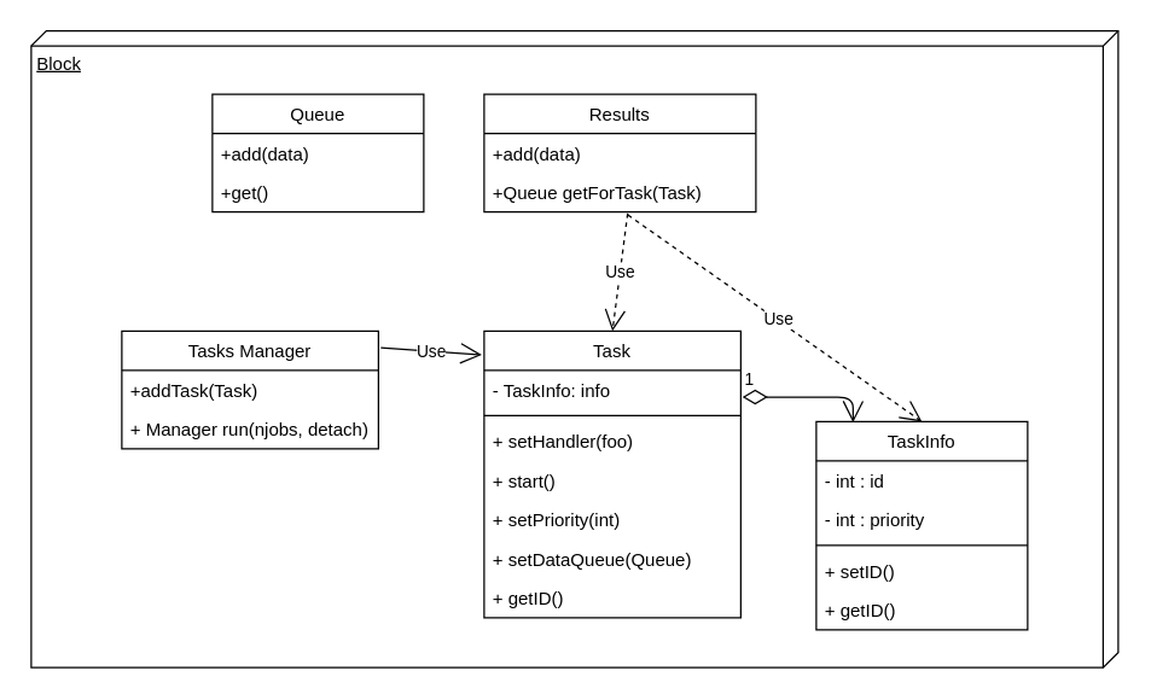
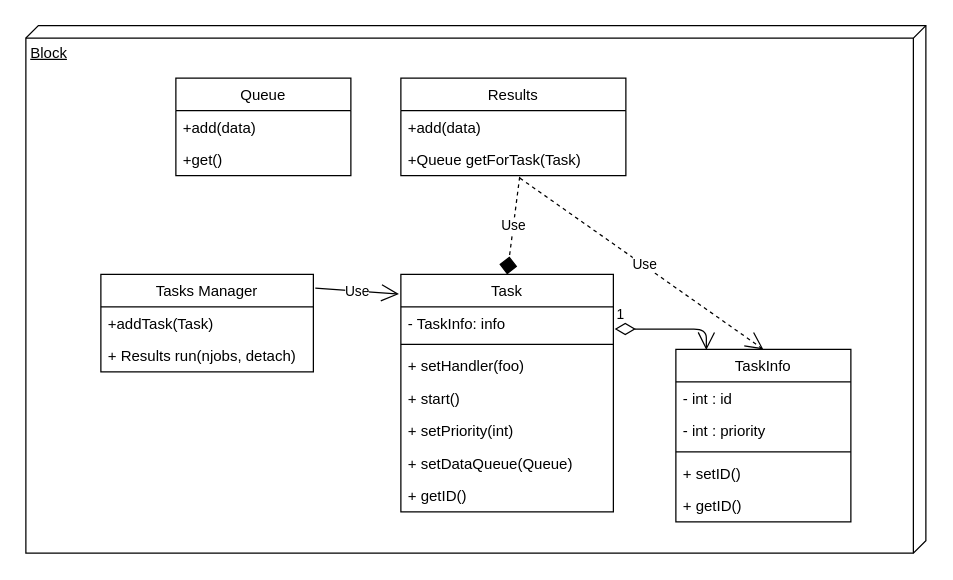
- <mxCell id="27" value="Use" style="endArrow=open;endSize=12;dashed=1;html=1;entryX=0.5;entryY=0;entryDx=0;entryDy=0;exitX=0.528;exitY=1.038;exitDx=0;exitDy=0;exitPerimeter=0;" edge="1" parent="1" source="19" target="3"><mxGeometry width="160" relative="1" as="geometry"><mxPoint x="411.857" y="228.714" as="sourcePoint" /><mxPoint x="223.857" y="151" as="targetPoint" /></mxGeometry></mxCell>
+ <mxCell id="27" value="Use" style="endArrow=diamond;endSize=12;dashed=1;html=1;entryX=0.5;entryY=0;entryDx=0;entryDy=0;exitX=0.528;exitY=1.038;exitDx=0;exitDy=0;exitPerimeter=0;" edge="1" parent="1" source="19" target="3"><mxGeometry width="160" relative="1" as="geometry"><mxPoint x="411.857" y="228.714" as="sourcePoint" /><mxPoint x="223.857" y="151" as="targetPoint" /></mxGeometry></mxCell>
- <mxCell id="13" value="+ Manager run(njobs, detach)&#10;" style="text;strokeColor=none;fillColor=none;align=left;verticalAlign=top;spacingLeft=4;spacingRight=4;overflow=hidden;rotatable=0;points=[[0,0.5],[1,0.5]];portConstraint=eastwest;" vertex="1" parent="11"><mxGeometry y="52" width="170" height="26" as="geometry" /></mxCell>
+ <mxCell id="13" value="+ Results run(njobs, detach)&#10;" style="text;strokeColor=none;fillColor=none;align=left;verticalAlign=top;spacingLeft=4;spacingRight=4;overflow=hidden;rotatable=0;points=[[0,0.5],[1,0.5]];portConstraint=eastwest;" vertex="1" parent="11"><mxGeometry y="52" width="170" height="26" as="geometry" /></mxCell>
